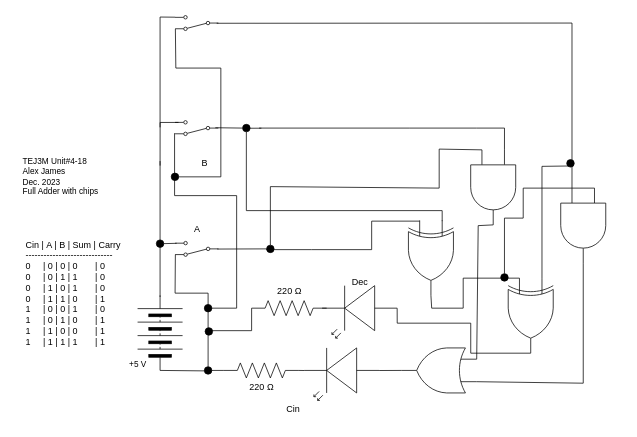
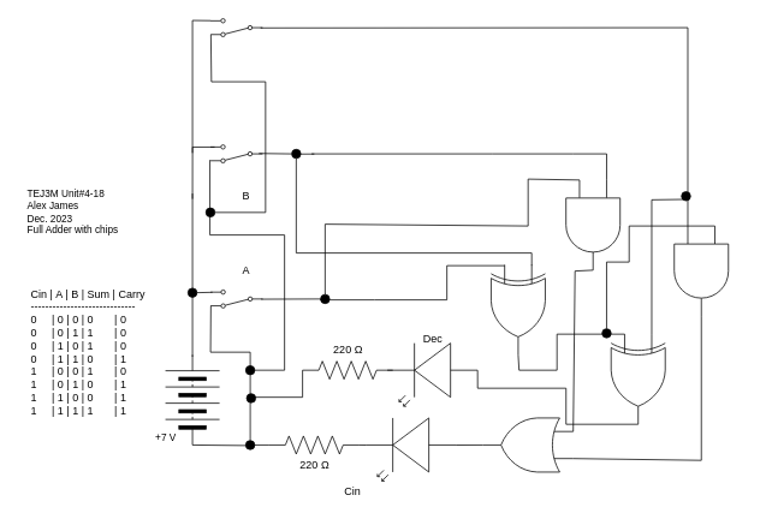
- <mxCell id="11" value="A" style="text;html=1;align=center;verticalAlign=middle;resizable=0;points=[];autosize=1;strokeColor=none;fillColor=none;" parent="1" vertex="1"><mxGeometry x="246.7" y="290" width="30" height="30" as="geometry" /></mxCell>
+ <mxCell id="11" value="A" style="text;html=1;align=center;verticalAlign=middle;resizable=0;points=[];autosize=1;strokeColor=none;fillColor=none;" parent="1" vertex="1"><mxGeometry x="256.7" y="285" width="30" height="30" as="geometry" /></mxCell>
- <mxCell id="8" value="+5 V" style="text;html=1;align=center;verticalAlign=middle;resizable=0;points=[];autosize=1;strokeColor=none;fillColor=none;fontSize=11;fontFamily=Helvetica;fontColor=default;" parent="1" vertex="1"><mxGeometry x="157.85" y="470" width="50" height="30" as="geometry" /></mxCell>
+ <mxCell id="8" value="+7 V" style="text;html=1;align=center;verticalAlign=middle;resizable=0;points=[];autosize=1;strokeColor=none;fillColor=none;fontSize=11;fontFamily=Helvetica;fontColor=default;" parent="1" vertex="1"><mxGeometry x="157.85" y="470" width="50" height="30" as="geometry" /></mxCell>
